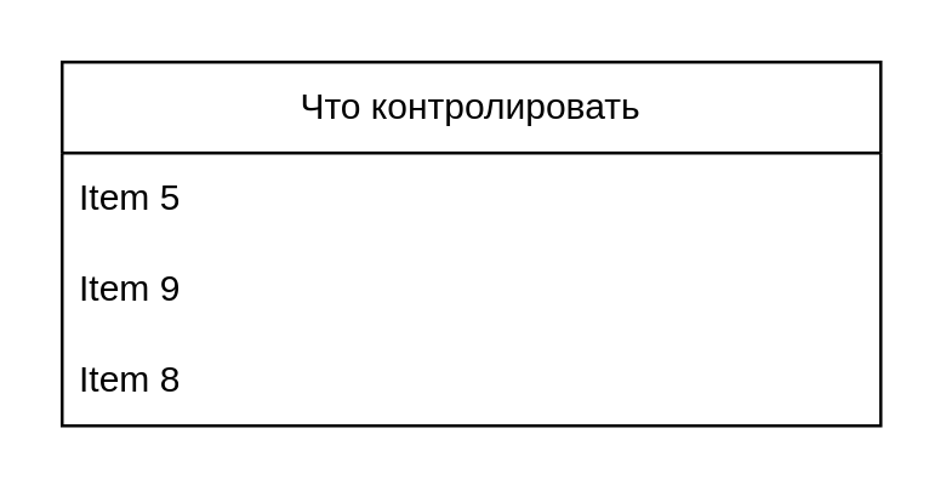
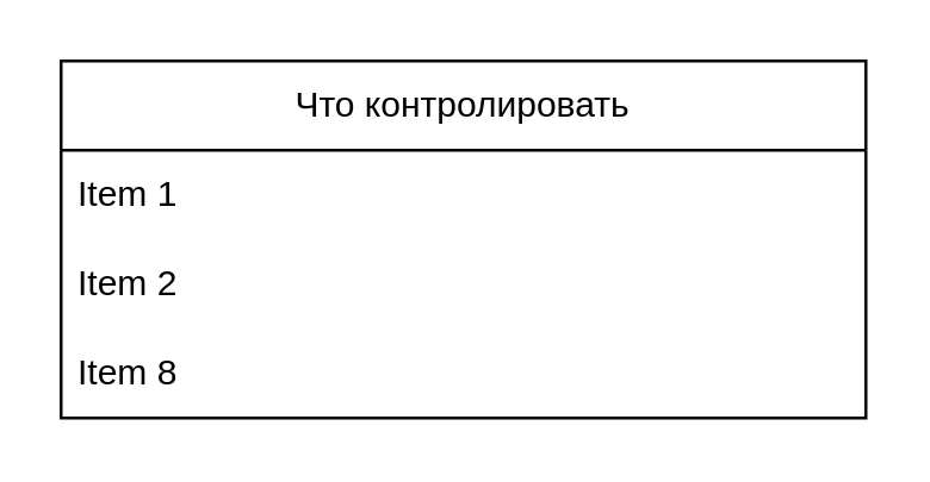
- <mxCell id="3" value="Item 5" style="text;strokeColor=none;fillColor=none;align=left;verticalAlign=middle;spacingLeft=4;spacingRight=4;overflow=hidden;points=[[0,0.5],[1,0.5]];portConstraint=eastwest;rotatable=0;whiteSpace=wrap;html=1;" vertex="1" parent="2"><mxGeometry y="30" width="270" height="30" as="geometry" /></mxCell>
+ <mxCell id="3" value="Item 1" style="text;strokeColor=none;fillColor=none;align=left;verticalAlign=middle;spacingLeft=4;spacingRight=4;overflow=hidden;points=[[0,0.5],[1,0.5]];portConstraint=eastwest;rotatable=0;whiteSpace=wrap;html=1;" vertex="1" parent="2"><mxGeometry y="30" width="270" height="30" as="geometry" /></mxCell>
- <mxCell id="4" value="Item 9" style="text;strokeColor=none;fillColor=none;align=left;verticalAlign=middle;spacingLeft=4;spacingRight=4;overflow=hidden;points=[[0,0.5],[1,0.5]];portConstraint=eastwest;rotatable=0;whiteSpace=wrap;html=1;" vertex="1" parent="2"><mxGeometry y="60" width="270" height="30" as="geometry" /></mxCell>
+ <mxCell id="4" value="Item 2" style="text;strokeColor=none;fillColor=none;align=left;verticalAlign=middle;spacingLeft=4;spacingRight=4;overflow=hidden;points=[[0,0.5],[1,0.5]];portConstraint=eastwest;rotatable=0;whiteSpace=wrap;html=1;" vertex="1" parent="2"><mxGeometry y="60" width="270" height="30" as="geometry" /></mxCell>
